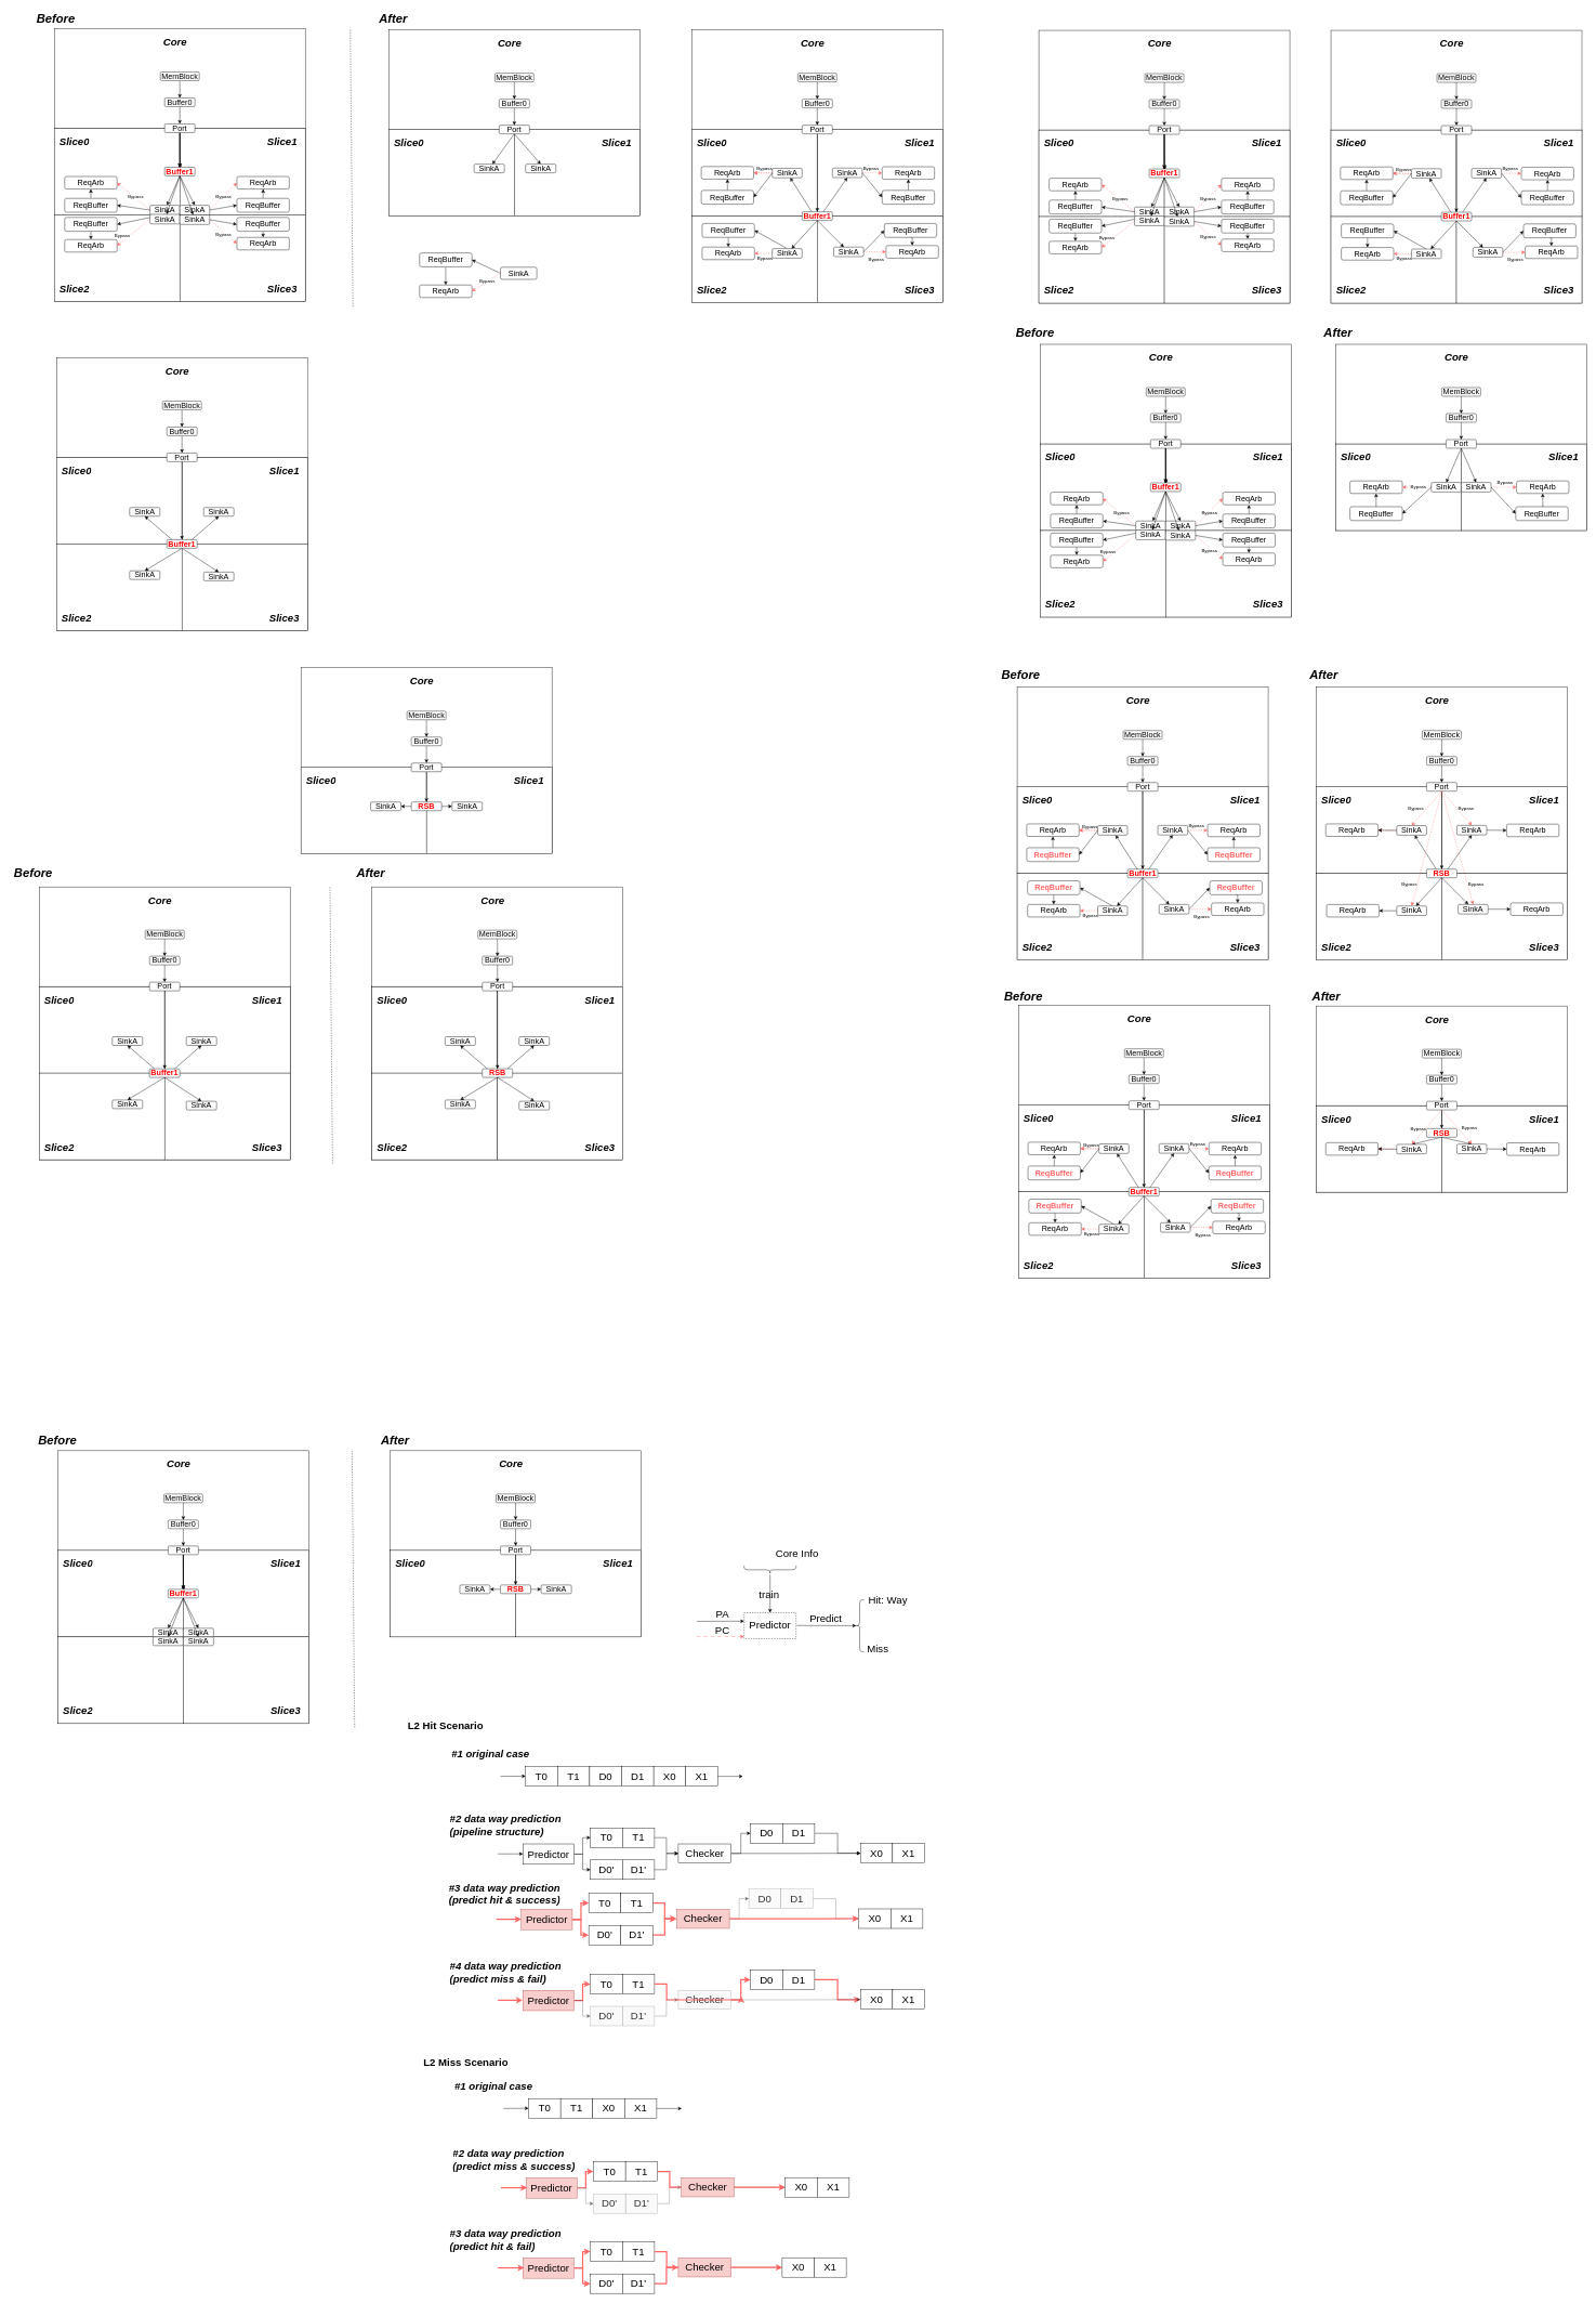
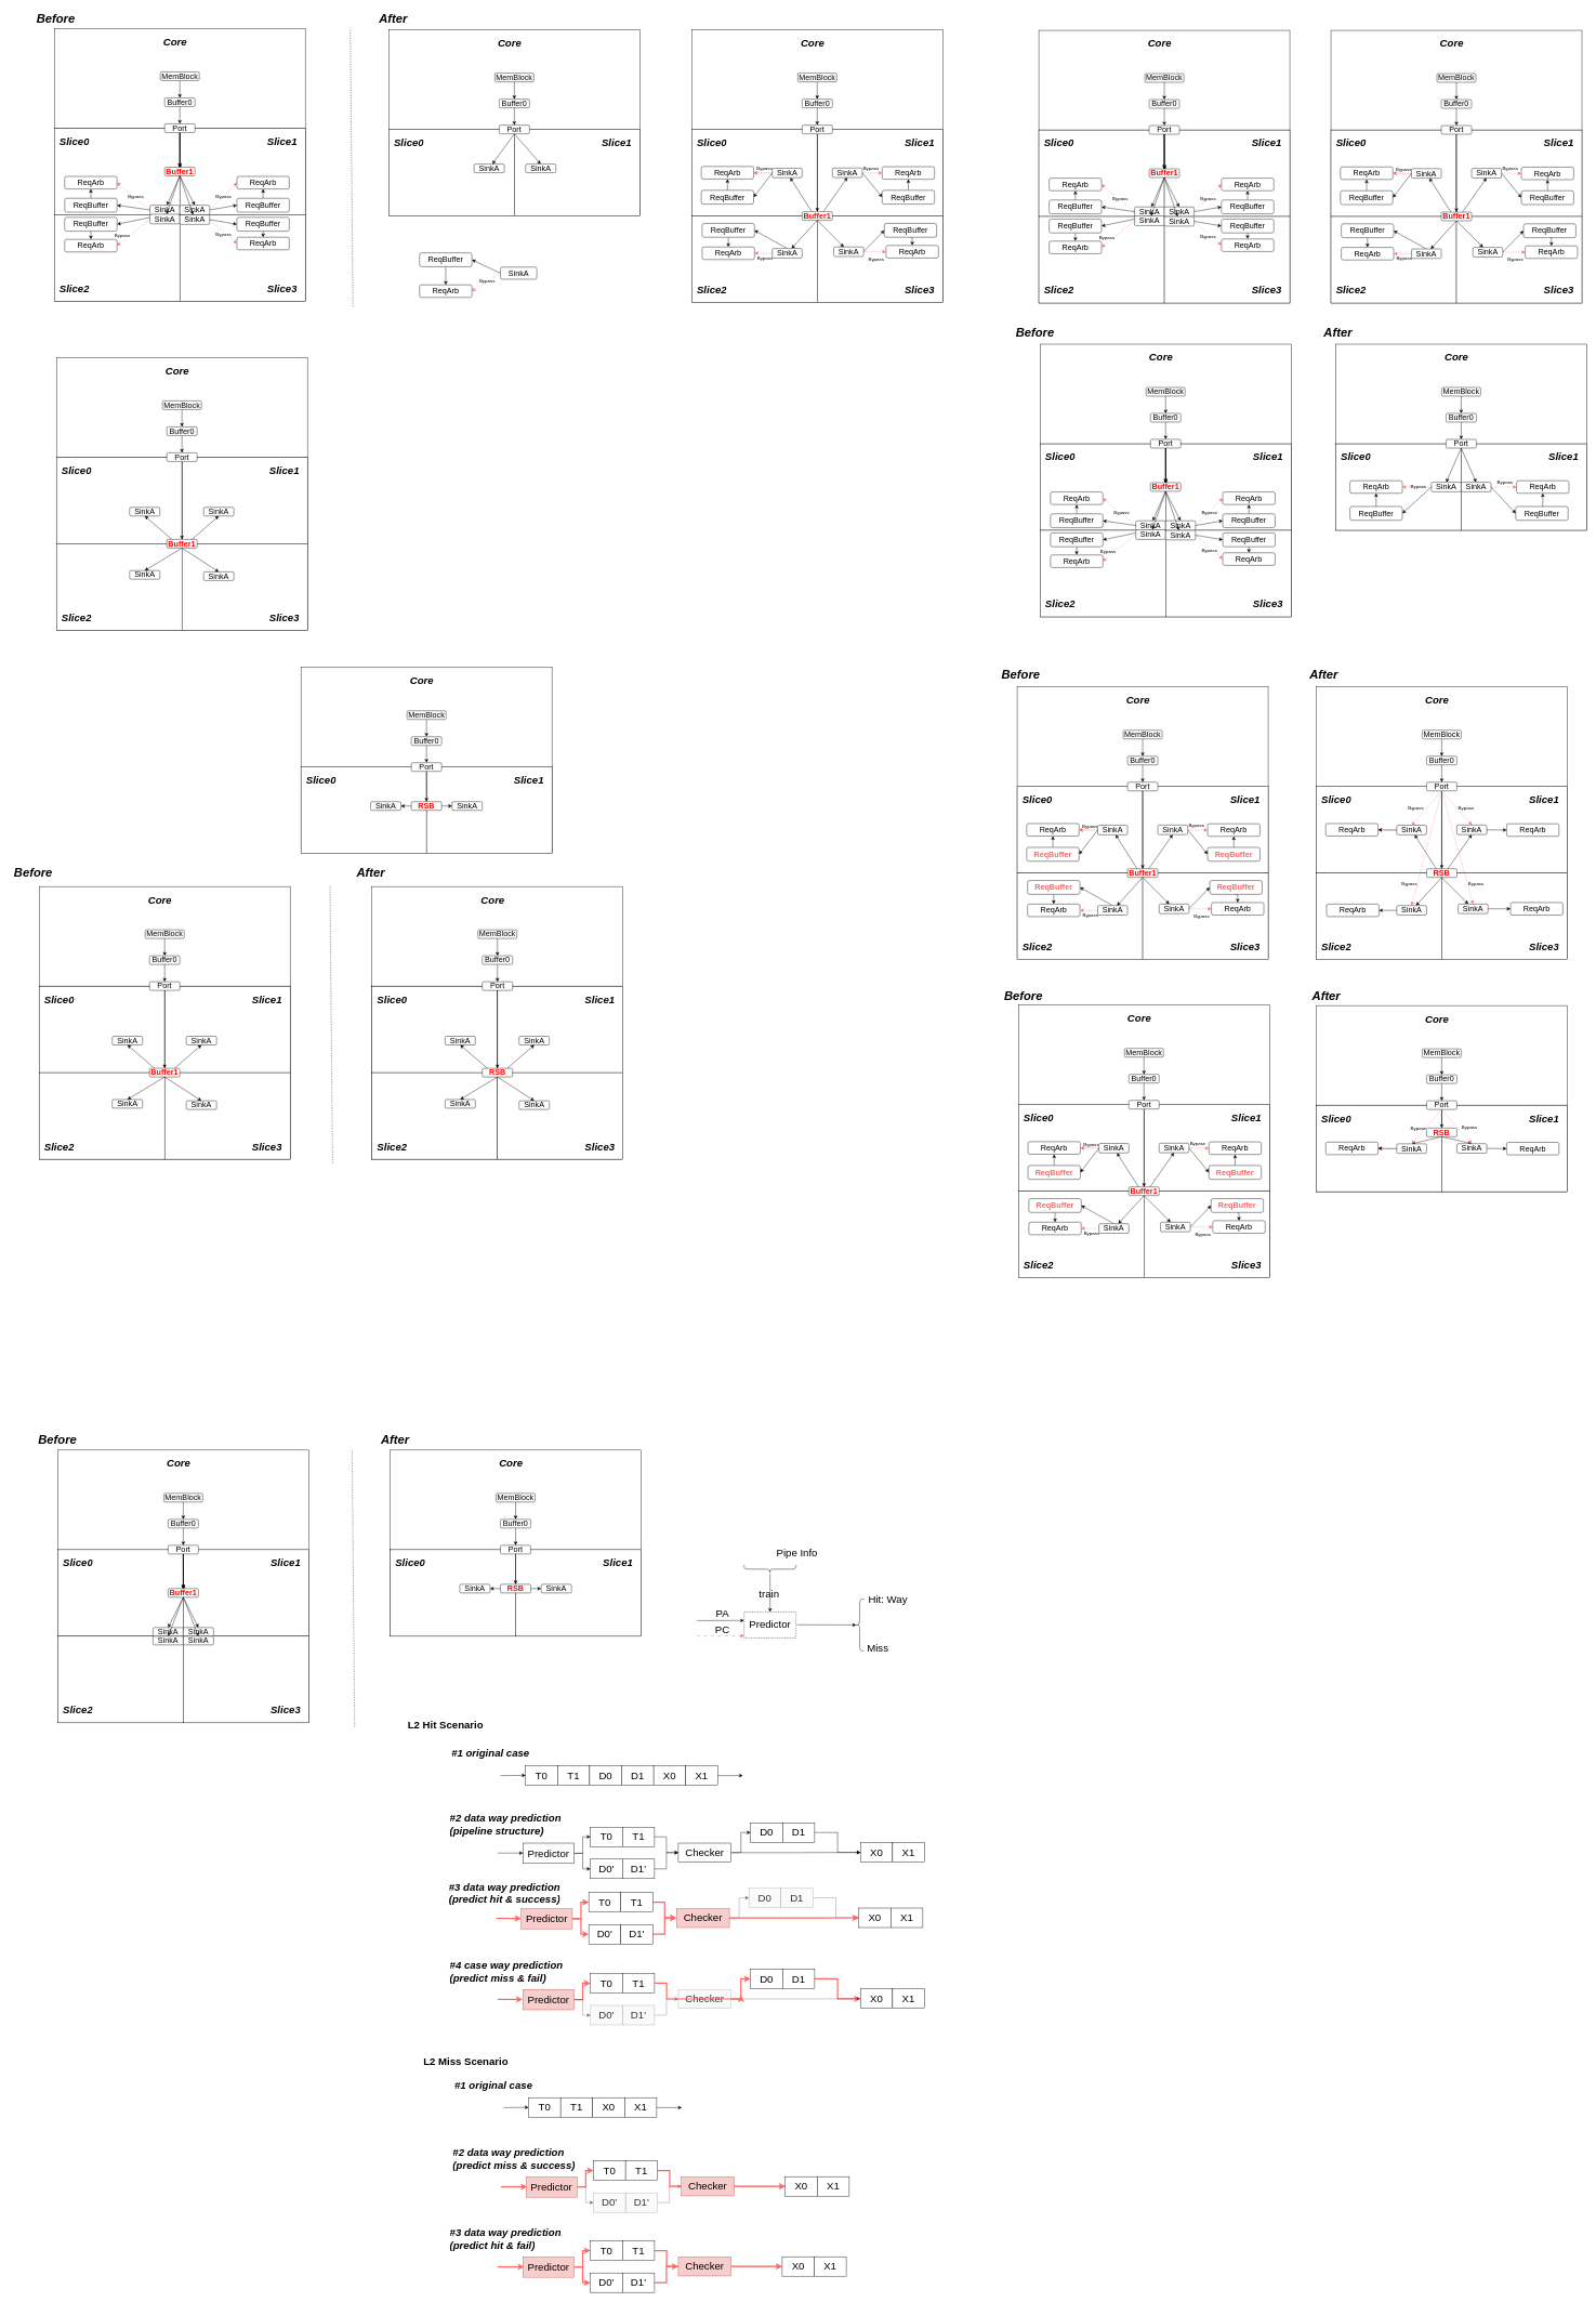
- <mxCell id="784" value="&lt;font style=&quot;font-size: 24px;&quot;&gt;Core Info&lt;/font&gt;" style="text;html=1;align=center;verticalAlign=middle;whiteSpace=wrap;rounded=0;" vertex="1" parent="1"><mxGeometry x="1779.5" y="3571" width="123" height="30" as="geometry" /></mxCell>
+ <mxCell id="784" value="&lt;font style=&quot;font-size: 24px;&quot;&gt;Pipe Info&lt;/font&gt;" style="text;html=1;align=center;verticalAlign=middle;whiteSpace=wrap;rounded=0;" vertex="1" parent="1"><mxGeometry x="1779.5" y="3571" width="123" height="30" as="geometry" /></mxCell>
- <mxCell id="785" value="&lt;font style=&quot;font-size: 24px;&quot;&gt;Predict&lt;/font&gt;" style="text;html=1;align=center;verticalAlign=middle;whiteSpace=wrap;rounded=0;" vertex="1" parent="1"><mxGeometry x="1878" y="3723" width="60" height="30" as="geometry" /></mxCell>
- <mxCell id="734" value="&lt;h1 style=&quot;margin-top: 0px;&quot;&gt;&lt;i&gt;#4 data way prediction&lt;br&gt;(predict miss &amp;amp; fail)&lt;/i&gt;&lt;/h1&gt;" style="text;html=1;whiteSpace=wrap;overflow=hidden;rounded=0;container=0;" vertex="1" parent="1"><mxGeometry x="1037" y="4519" width="277" height="70" as="geometry" /></mxCell>
+ <mxCell id="734" value="&lt;h1 style=&quot;margin-top: 0px;&quot;&gt;&lt;i&gt;#4 case way prediction&lt;br&gt;(predict miss &amp;amp; fail)&lt;/i&gt;&lt;/h1&gt;" style="text;html=1;whiteSpace=wrap;overflow=hidden;rounded=0;container=0;" vertex="1" parent="1"><mxGeometry x="1037" y="4519" width="277" height="70" as="geometry" /></mxCell>
